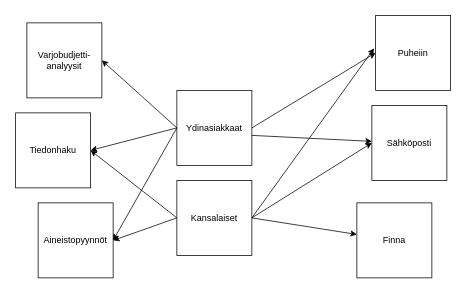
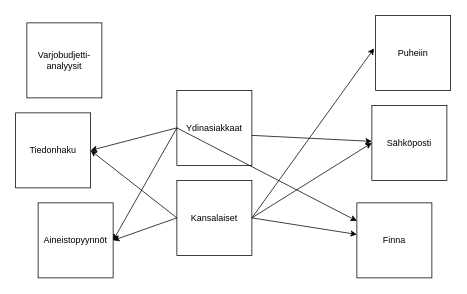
- <mxCell id="19" value="" style="endArrow=classic;html=1;rounded=0;exitX=1;exitY=0.5;exitDx=0;exitDy=0;entryX=0;entryY=0.5;entryDx=0;entryDy=0;" edge="1" parent="1" source="4" target="9"><mxGeometry width="50" height="50" relative="1" as="geometry"><mxPoint x="345" y="190" as="sourcePoint" /><mxPoint x="505" y="198" as="targetPoint" /></mxGeometry></mxCell>
- <mxCell id="10" value="" style="endArrow=classic;html=1;rounded=0;exitX=0;exitY=0.5;exitDx=0;exitDy=0;entryX=1;entryY=0.5;entryDx=0;entryDy=0;" edge="1" parent="1" source="4" target="5"><mxGeometry width="50" height="50" relative="1" as="geometry"><mxPoint x="345" y="410" as="sourcePoint" /><mxPoint x="395" y="360" as="targetPoint" /></mxGeometry></mxCell>
+ <mxCell id="10" value="" style="endArrow=classic;html=1;rounded=0;exitX=0;exitY=0.5;exitDx=0;exitDy=0;" edge="1" parent="1" source="4" target="8"><mxGeometry width="50" height="50" relative="1" as="geometry"><mxPoint x="345" y="410" as="sourcePoint" /><mxPoint x="395" y="360" as="targetPoint" /></mxGeometry></mxCell>
